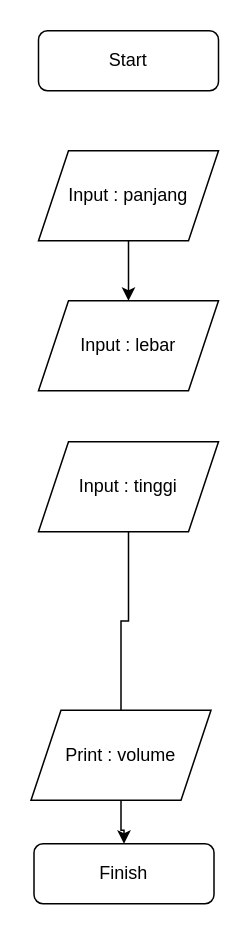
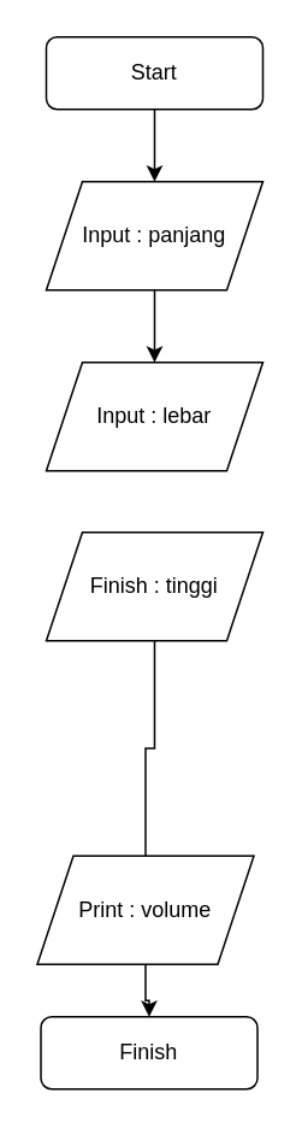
+ <mxCell id="2" value="" style="edgeStyle=orthogonalEdgeStyle;rounded=0;orthogonalLoop=1;jettySize=auto;html=1;" edge="1" parent="1" source="3" target="6"><mxGeometry relative="1" as="geometry" /></mxCell>
- <mxCell id="9" value="Input : tinggi" style="shape=parallelogram;perimeter=parallelogramPerimeter;whiteSpace=wrap;html=1;fixedSize=1;" vertex="1" parent="1"><mxGeometry x="25" y="294" width="120" height="60" as="geometry" /></mxCell>
+ <mxCell id="9" value="Finish : tinggi" style="shape=parallelogram;perimeter=parallelogramPerimeter;whiteSpace=wrap;html=1;fixedSize=1;" vertex="1" parent="1"><mxGeometry x="25" y="294" width="120" height="60" as="geometry" /></mxCell>
